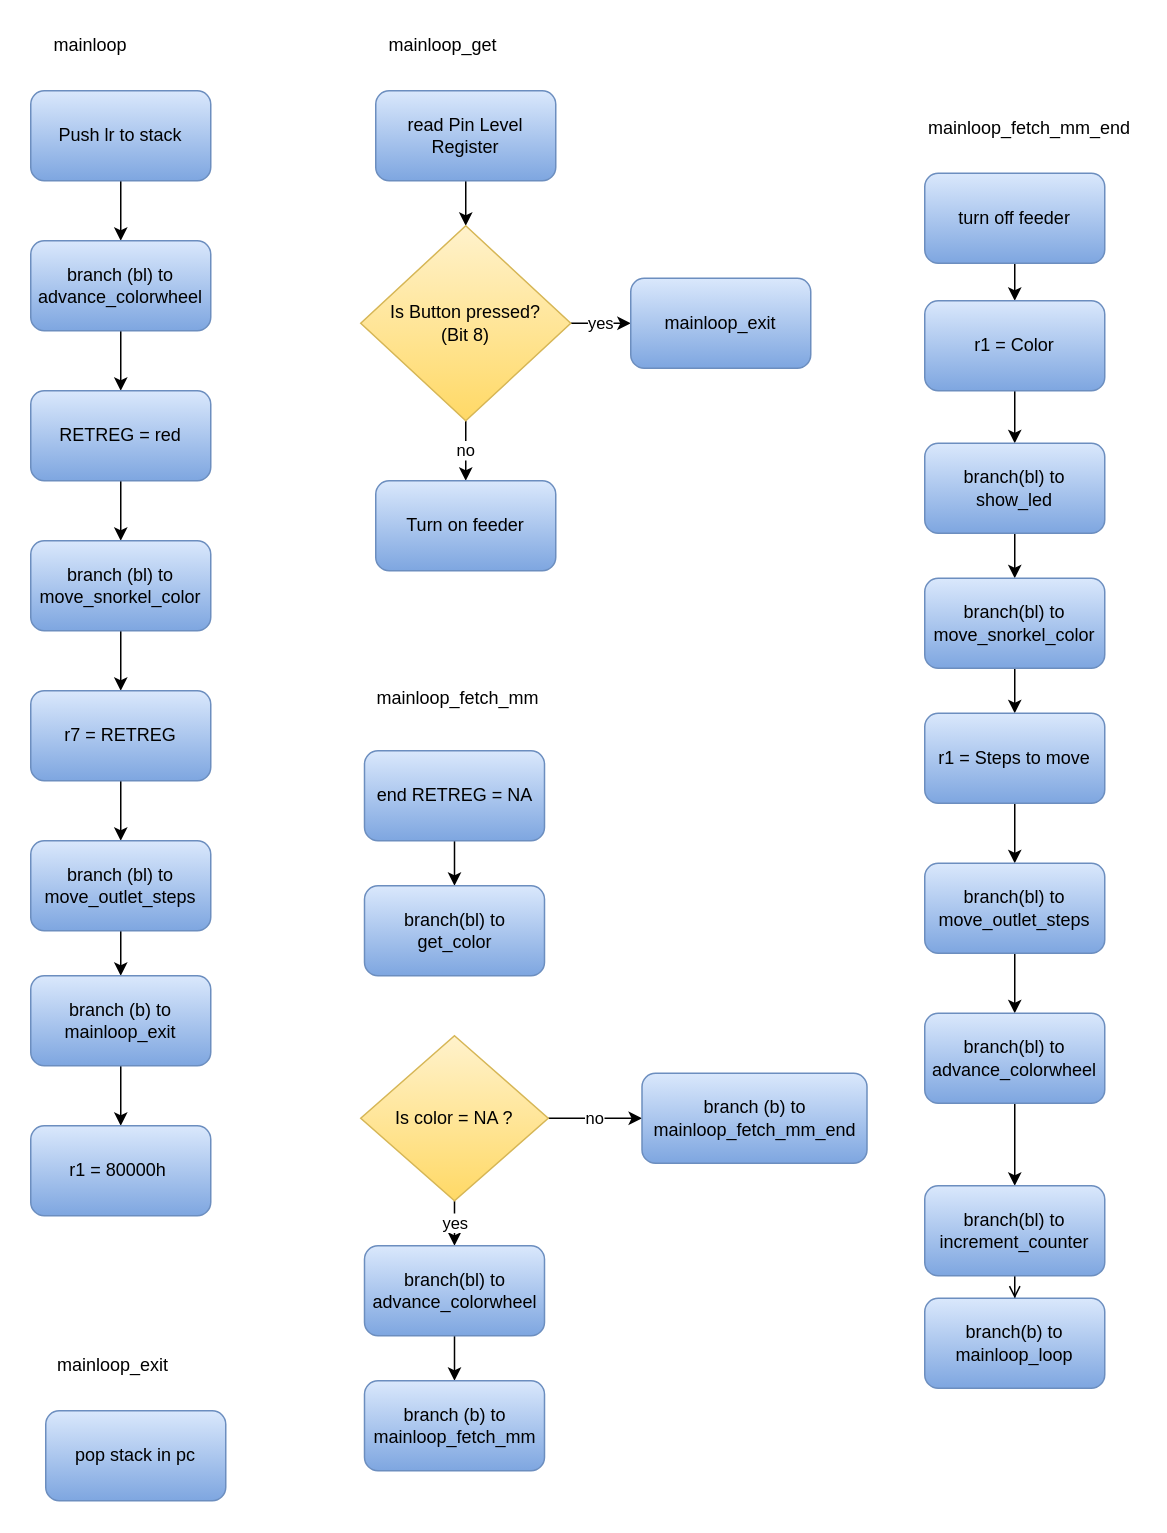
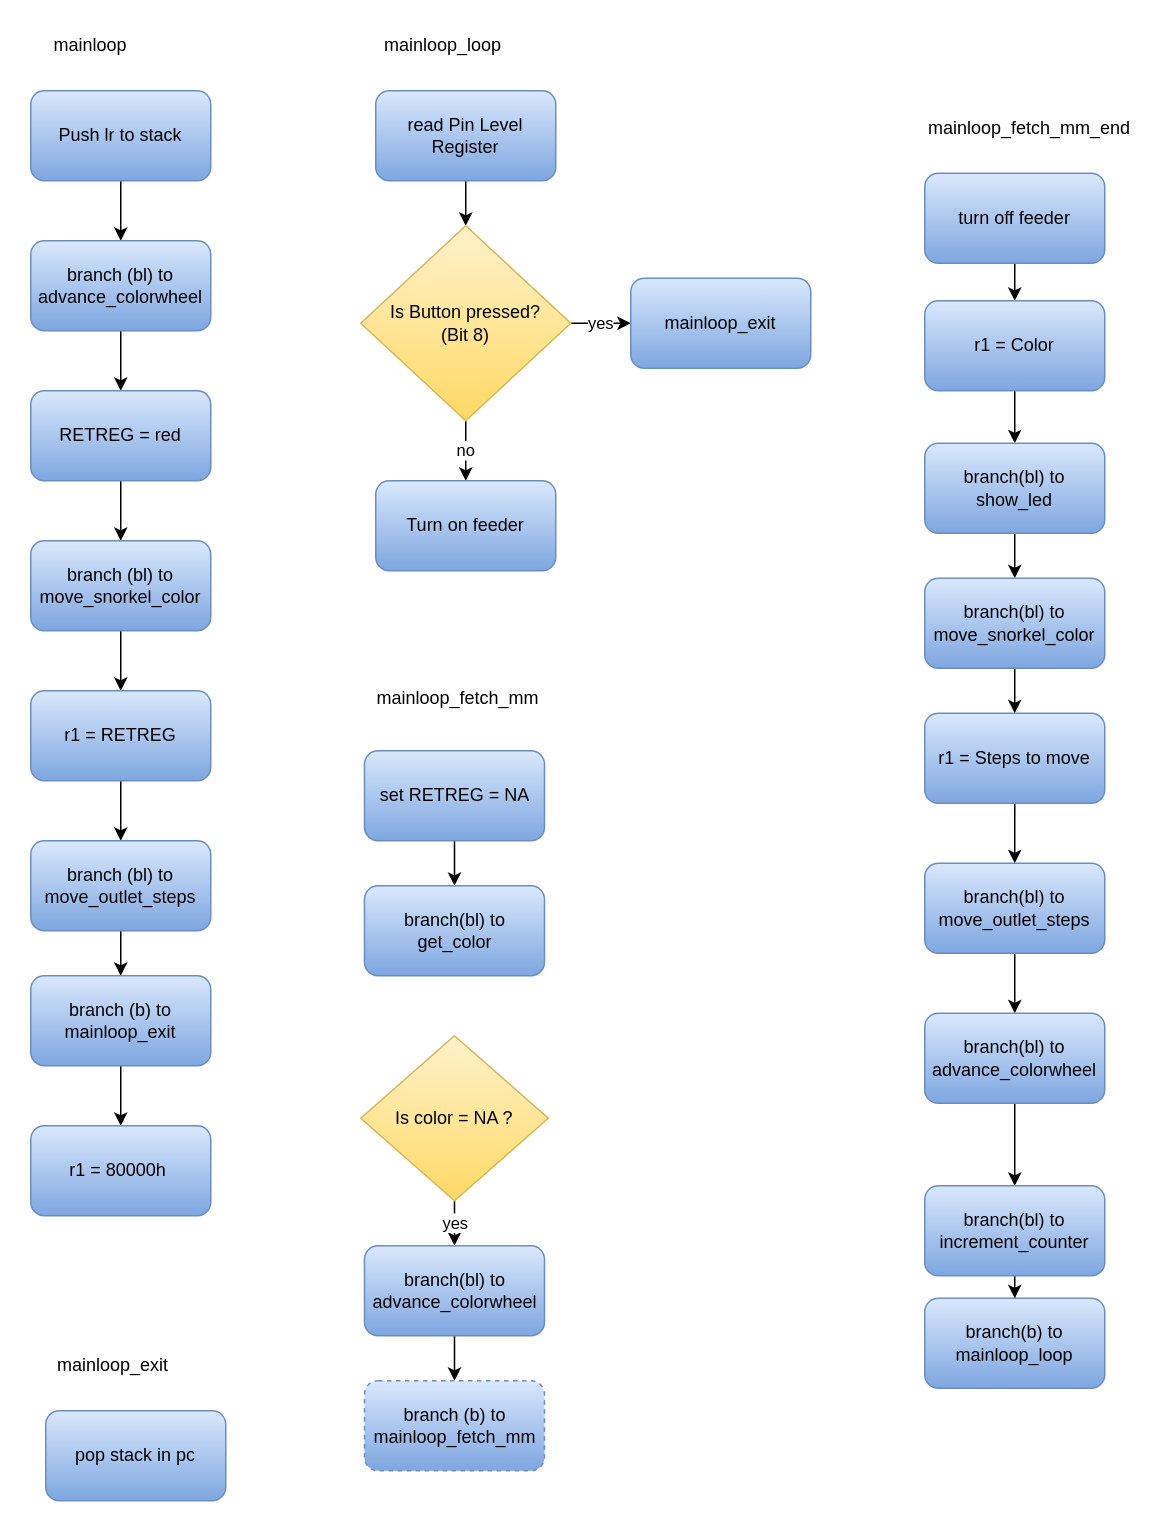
- <mxCell id="18" value="mainloop_get" style="text;html=1;strokeColor=none;fillColor=none;align=center;verticalAlign=middle;whiteSpace=wrap;rounded=0;" parent="1" vertex="1"><mxGeometry x="250" y="20" width="90" height="20" as="geometry" /></mxCell>
+ <mxCell id="18" value="mainloop_loop" style="text;html=1;strokeColor=none;fillColor=none;align=center;verticalAlign=middle;whiteSpace=wrap;rounded=0;" parent="1" vertex="1"><mxGeometry x="250" y="20" width="90" height="20" as="geometry" /></mxCell>
- <mxCell id="11" value="r7 = RETREG" style="rounded=1;whiteSpace=wrap;html=1;fillColor=#dae8fc;strokeColor=#6c8ebf;gradientColor=#7ea6e0;" parent="1" vertex="1"><mxGeometry x="20" y="460" width="120" height="60" as="geometry" /></mxCell>
+ <mxCell id="11" value="r1 = RETREG" style="rounded=1;whiteSpace=wrap;html=1;fillColor=#dae8fc;strokeColor=#6c8ebf;gradientColor=#7ea6e0;" parent="1" vertex="1"><mxGeometry x="20" y="460" width="120" height="60" as="geometry" /></mxCell>
- <mxCell id="28" value="end RETREG = NA" style="rounded=1;whiteSpace=wrap;html=1;gradientColor=#7ea6e0;fillColor=#dae8fc;strokeColor=#6c8ebf;" parent="1" vertex="1"><mxGeometry x="242.5" y="500" width="120" height="60" as="geometry" /></mxCell>
+ <mxCell id="28" value="set RETREG = NA" style="rounded=1;whiteSpace=wrap;html=1;gradientColor=#7ea6e0;fillColor=#dae8fc;strokeColor=#6c8ebf;" parent="1" vertex="1"><mxGeometry x="242.5" y="500" width="120" height="60" as="geometry" /></mxCell>
- <mxCell id="30" value="no" style="edgeStyle=orthogonalEdgeStyle;rounded=0;orthogonalLoop=1;jettySize=auto;html=1;" parent="1" source="32" target="33" edge="1"><mxGeometry relative="1" as="geometry" /></mxCell>
- <mxCell id="33" value="branch (b) to mainloop_fetch_mm_end" style="rounded=1;whiteSpace=wrap;html=1;gradientColor=#7ea6e0;fillColor=#dae8fc;strokeColor=#6c8ebf;" parent="1" vertex="1"><mxGeometry x="427.5" y="715" width="150" height="60" as="geometry" /></mxCell>
- <mxCell id="52" value="" style="edgeStyle=orthogonalEdgeStyle;rounded=0;orthogonalLoop=1;jettySize=auto;html=1;endArrow=open;" edge="1" parent="1" source="53" target="54"><mxGeometry relative="1" as="geometry" /></mxCell>
+ <mxCell id="52" value="" style="edgeStyle=orthogonalEdgeStyle;rounded=0;orthogonalLoop=1;jettySize=auto;html=1;" edge="1" parent="1" source="53" target="54"><mxGeometry relative="1" as="geometry" /></mxCell>
- <mxCell id="36" value="branch (b) to mainloop_fetch_mm" style="rounded=1;whiteSpace=wrap;html=1;gradientColor=#7ea6e0;fillColor=#dae8fc;strokeColor=#6c8ebf;" parent="1" vertex="1"><mxGeometry x="242.5" y="920" width="120" height="60" as="geometry" /></mxCell>
+ <mxCell id="36" value="branch (b) to mainloop_fetch_mm" style="rounded=1;whiteSpace=wrap;html=1;gradientColor=#7ea6e0;fillColor=#dae8fc;strokeColor=#6c8ebf;dashed=1;" parent="1" vertex="1"><mxGeometry x="242.5" y="920" width="120" height="60" as="geometry" /></mxCell>
